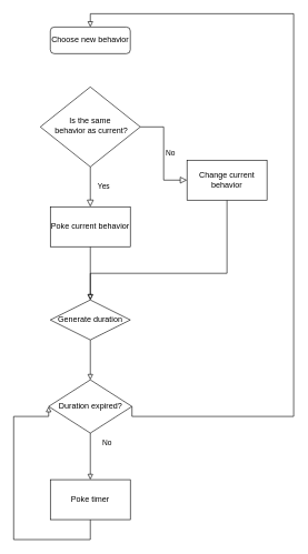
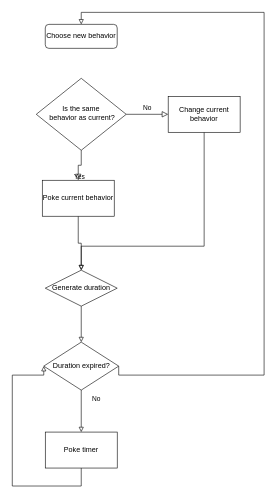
- <mxCell id="12" value="Change current behavior" style="rounded=0;whiteSpace=wrap;html=1;" vertex="1" parent="1"><mxGeometry x="280" y="240" width="120" height="60" as="geometry" /></mxCell>
+ <mxCell id="12" value="Change current behavior" style="rounded=0;whiteSpace=wrap;html=1;" vertex="1" parent="1"><mxGeometry x="280" y="160" width="120" height="60" as="geometry" /></mxCell>
- <mxCell id="9" value="Poke current behavior" style="rounded=0;whiteSpace=wrap;html=1;" vertex="1" parent="1"><mxGeometry x="75" y="310" width="120" height="60" as="geometry" /></mxCell>
+ <mxCell id="9" value="Poke current behavior" style="rounded=0;whiteSpace=wrap;html=1;" vertex="1" parent="1"><mxGeometry x="70" y="300" width="120" height="60" as="geometry" /></mxCell>
